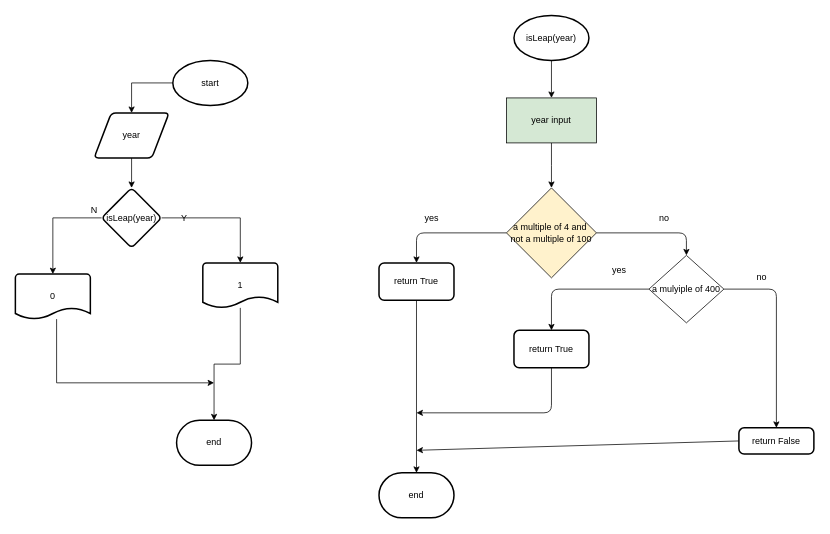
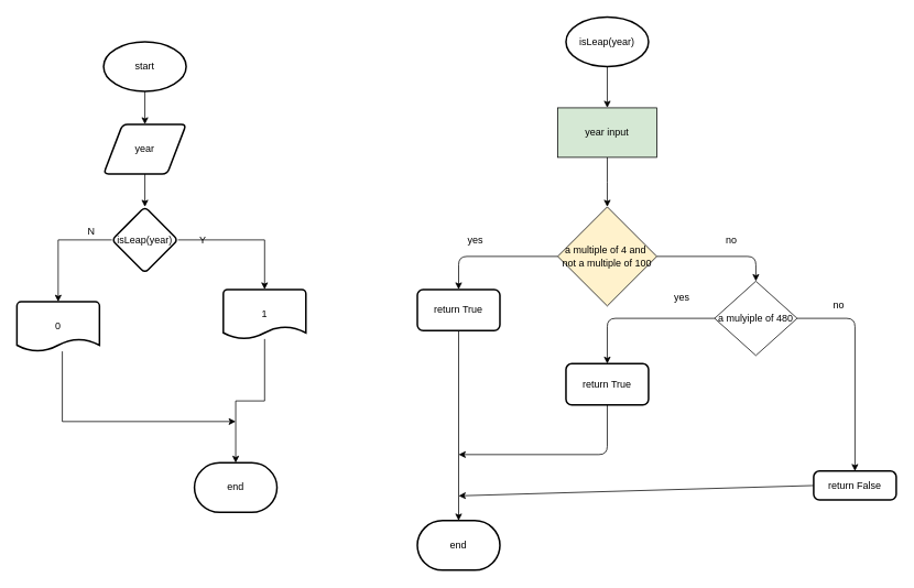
- <mxCell id="3" value="start" style="strokeWidth=2;html=1;shape=mxgraph.flowchart.start_1;whiteSpace=wrap;" vertex="1" parent="1"><mxGeometry x="230" y="80" width="100" height="60" as="geometry" /></mxCell>
+ <mxCell id="3" value="start" style="strokeWidth=2;html=1;shape=mxgraph.flowchart.start_1;whiteSpace=wrap;" vertex="1" parent="1"><mxGeometry x="125" y="50" width="100" height="60" as="geometry" /></mxCell>
- <mxCell id="14" value="N" style="text;html=1;align=center;verticalAlign=middle;resizable=0;points=[];autosize=1;strokeColor=none;fillColor=none;" vertex="1" parent="1"><mxGeometry x="115" y="270" width="20" height="20" as="geometry" /></mxCell>
+ <mxCell id="14" value="N" style="text;html=1;align=center;verticalAlign=middle;resizable=0;points=[];autosize=1;strokeColor=none;fillColor=none;" vertex="1" parent="1"><mxGeometry x="100" y="270" width="20" height="20" as="geometry" /></mxCell>
- <mxCell id="27" value="a mulyiple of 400" style="rhombus;whiteSpace=wrap;html=1;" vertex="1" parent="1"><mxGeometry x="865" y="340" width="100" height="90" as="geometry" /></mxCell>
+ <mxCell id="27" value="a mulyiple of 480" style="rhombus;whiteSpace=wrap;html=1;" vertex="1" parent="1"><mxGeometry x="865" y="340" width="100" height="90" as="geometry" /></mxCell>
